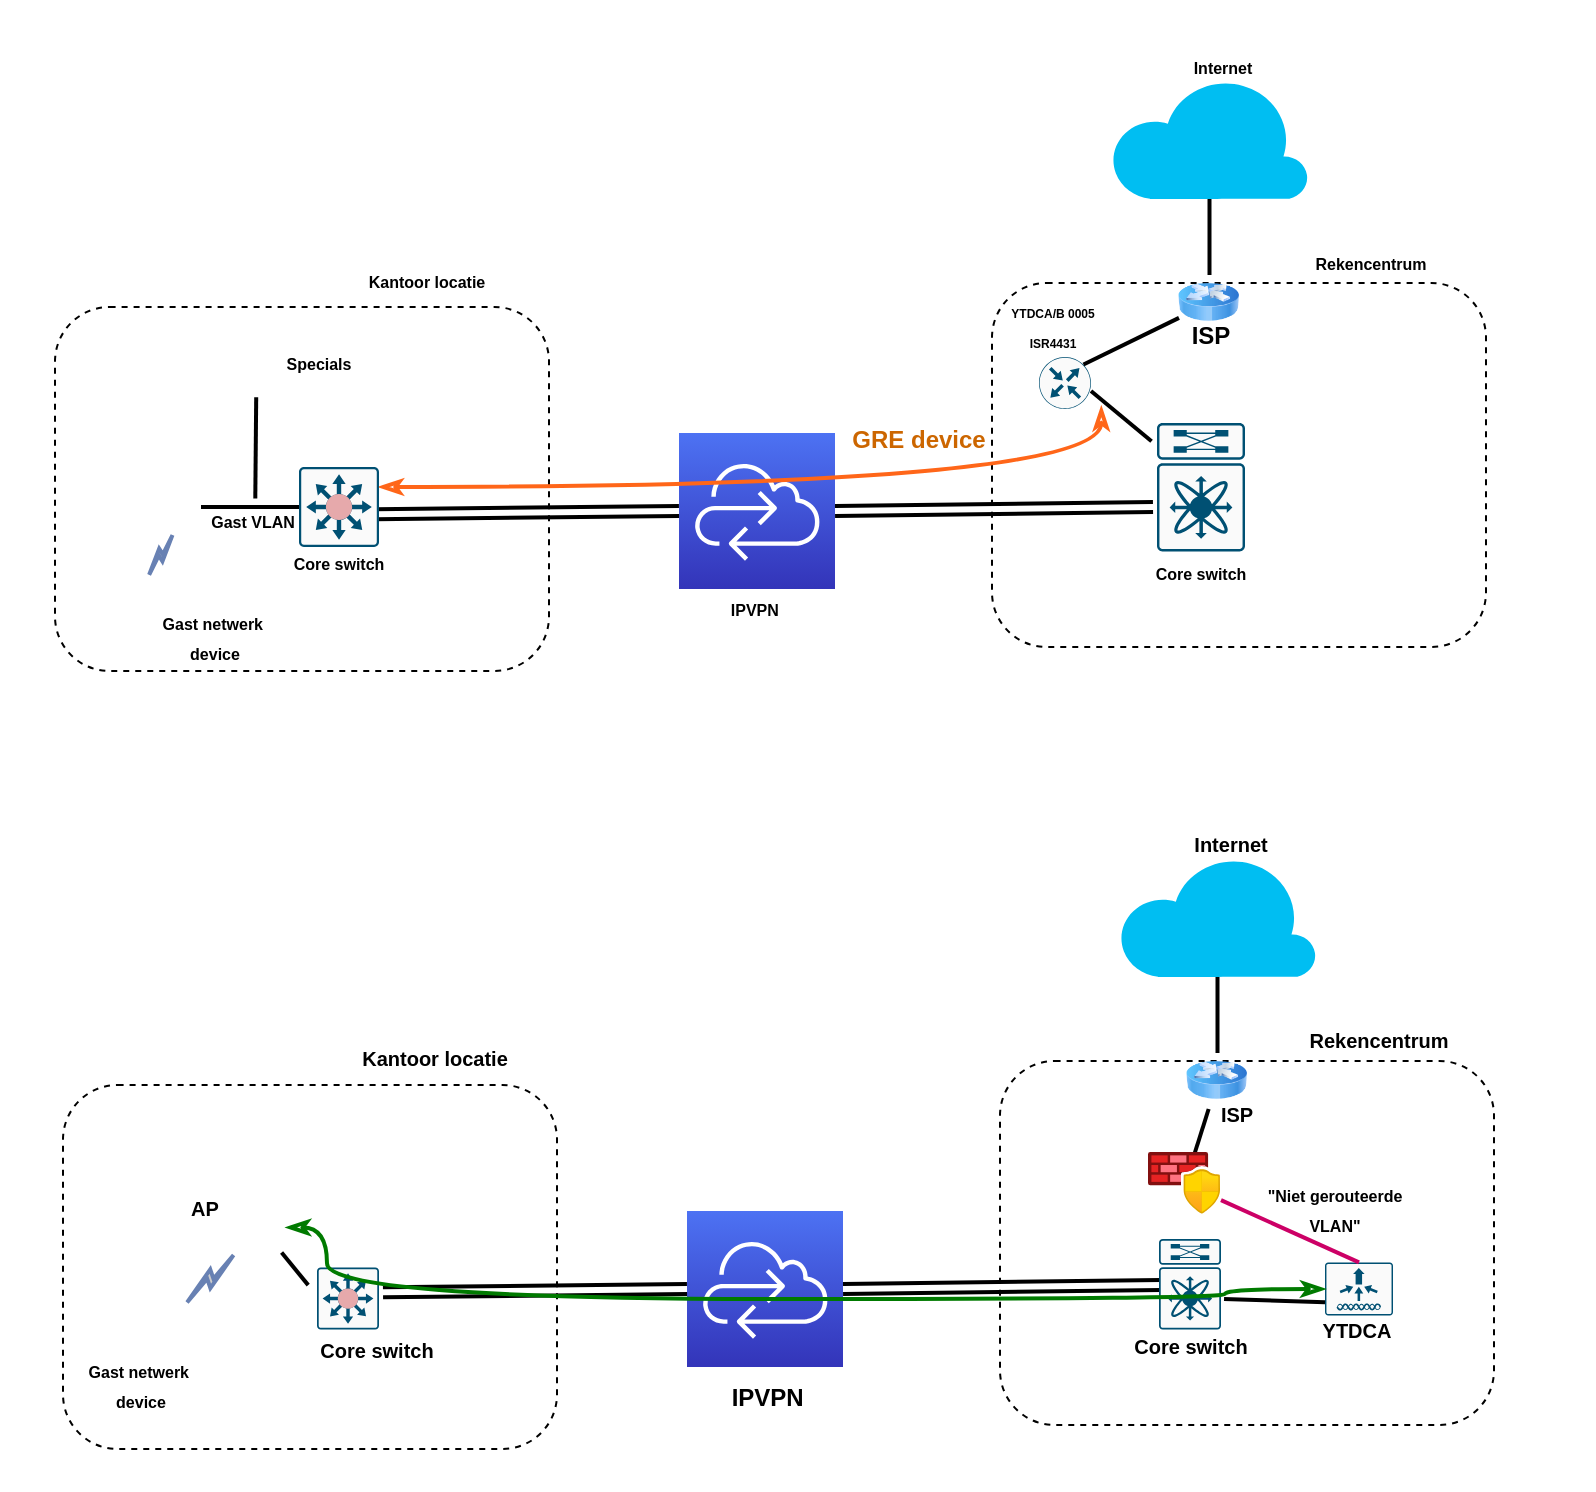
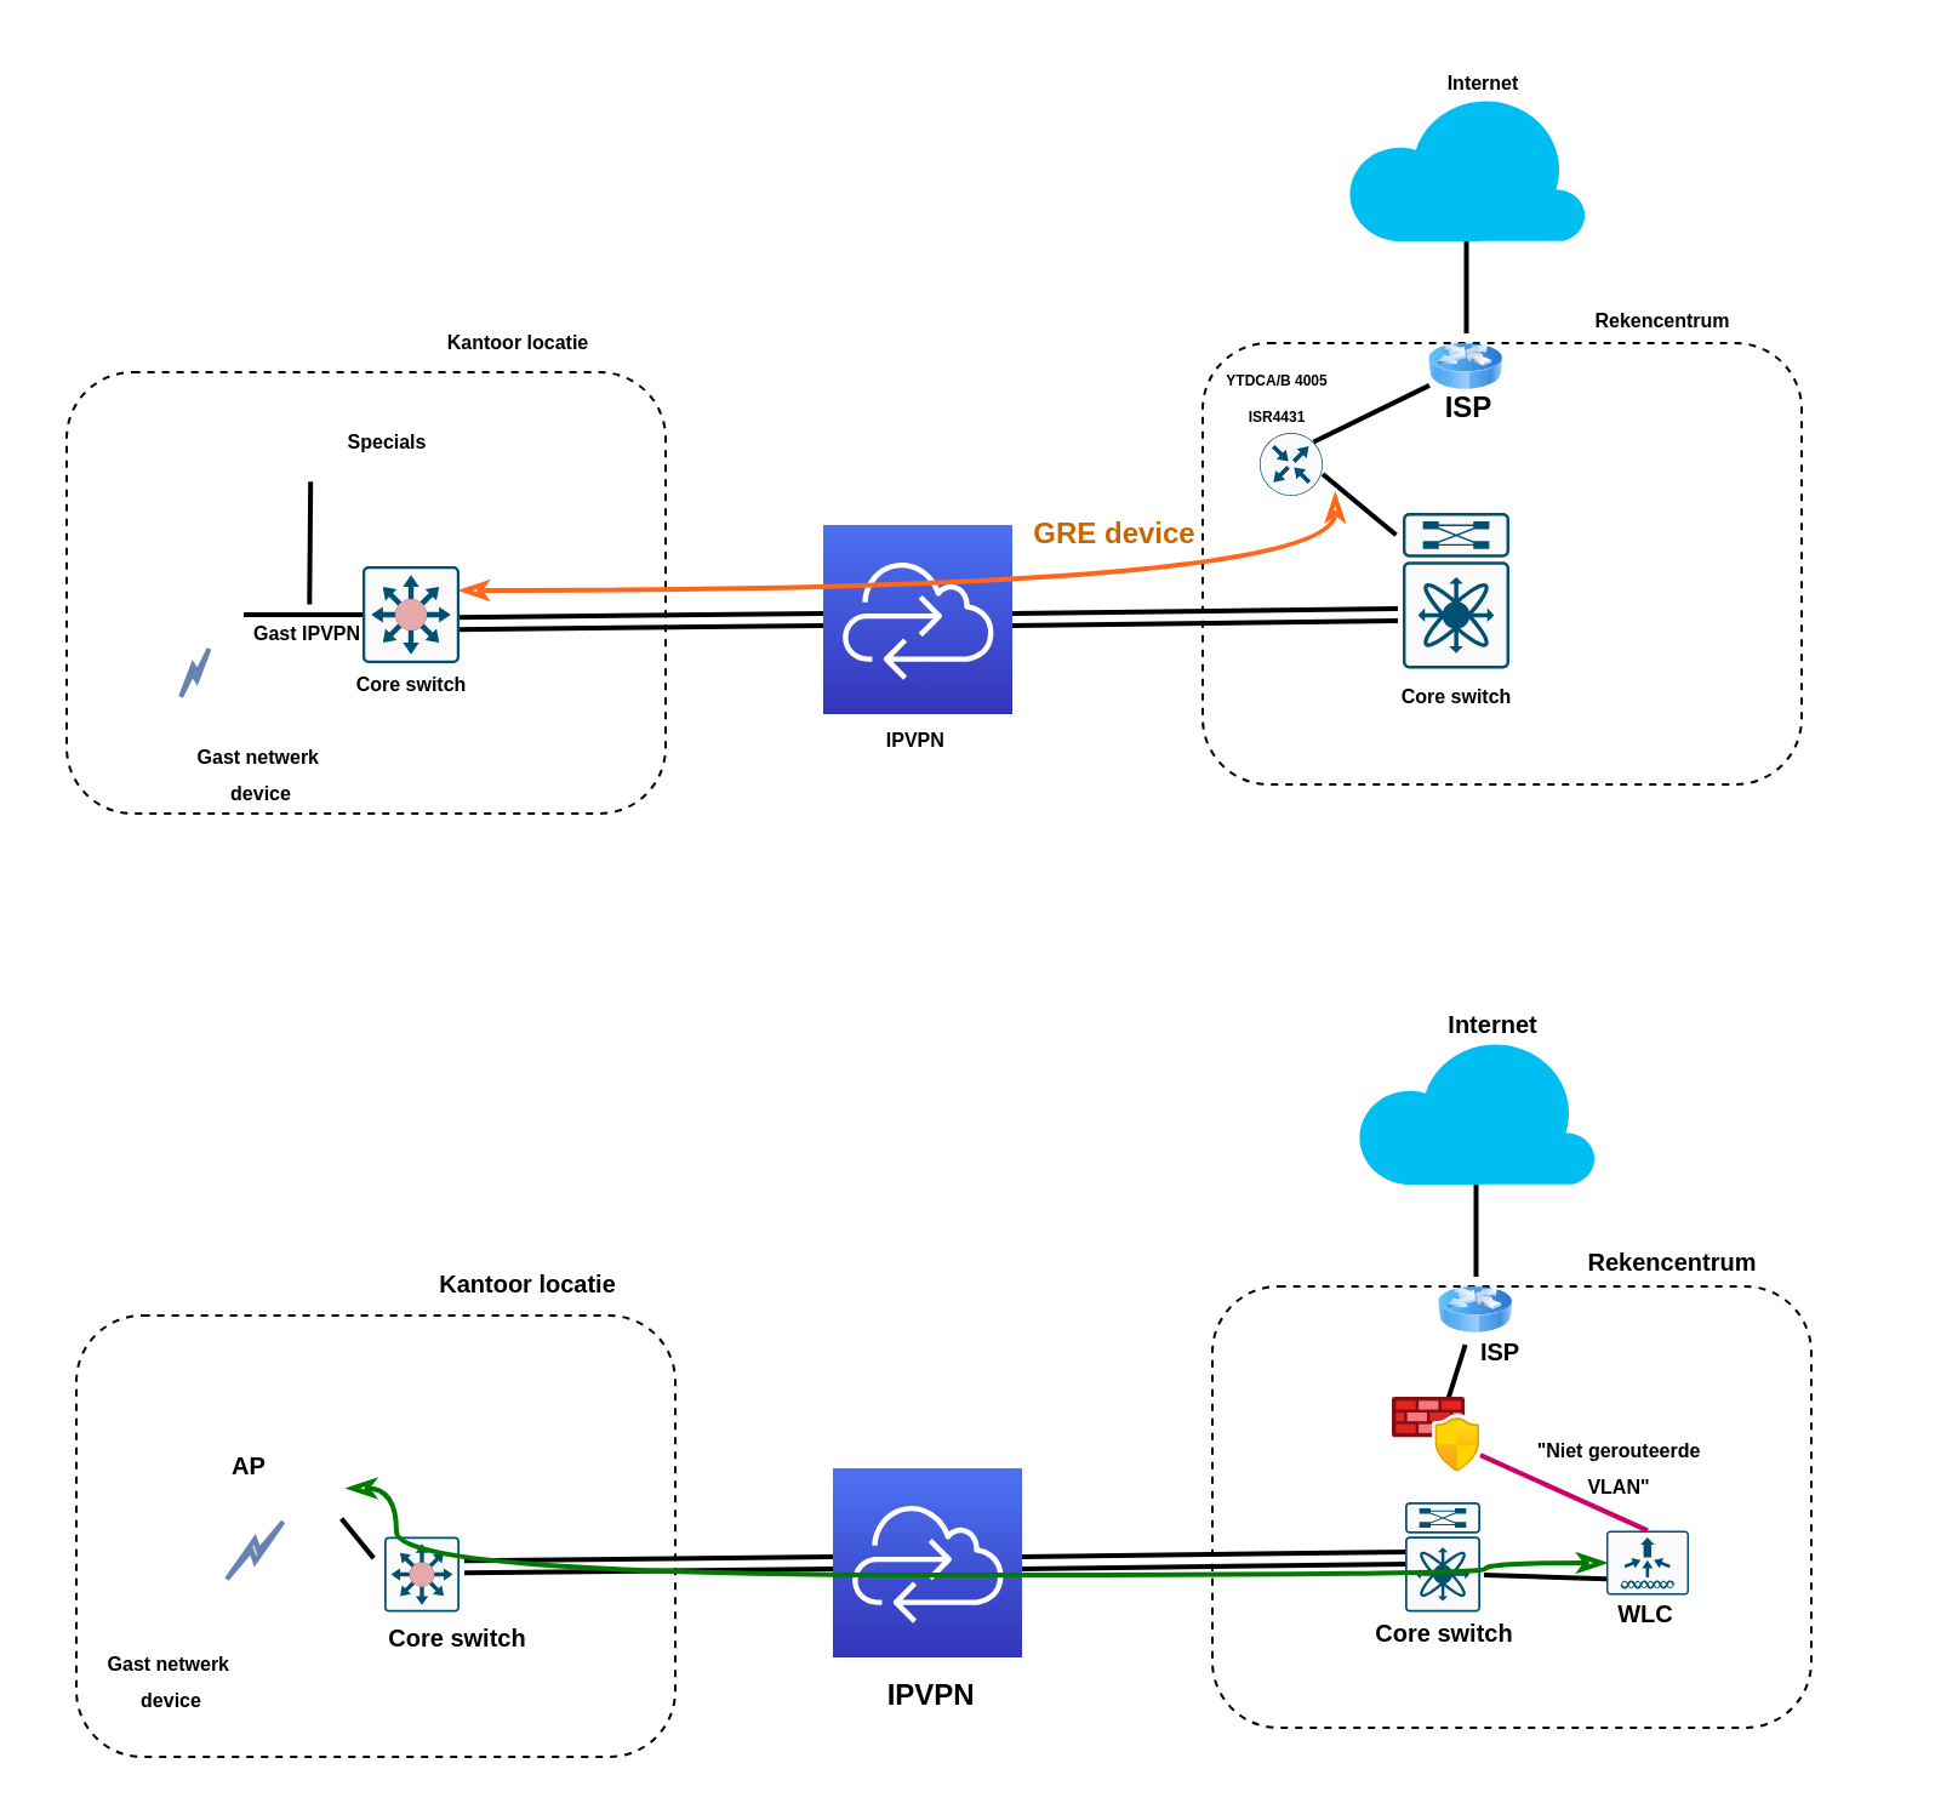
- <mxCell id="20" value="&lt;font style=&quot;font-size: 6px;&quot;&gt;&lt;b style=&quot;&quot;&gt;YTDCA/B 0005&lt;br&gt;ISR4431&lt;/b&gt;&lt;/font&gt;" style="text;html=1;resizable=0;autosize=1;align=center;verticalAlign=middle;points=[];fillColor=none;strokeColor=none;rounded=0;dashed=1;" parent="1" vertex="1"><mxGeometry x="495.5" y="141" width="60" height="41" as="geometry" /></mxCell>
+ <mxCell id="20" value="&lt;font style=&quot;font-size: 6px;&quot;&gt;&lt;b style=&quot;&quot;&gt;YTDCA/B 4005&lt;br&gt;ISR4431&lt;/b&gt;&lt;/font&gt;" style="text;html=1;resizable=0;autosize=1;align=center;verticalAlign=middle;points=[];fillColor=none;strokeColor=none;rounded=0;dashed=1;" parent="1" vertex="1"><mxGeometry x="495.5" y="141" width="60" height="41" as="geometry" /></mxCell>
- <mxCell id="71" value="&lt;b&gt;&lt;font style=&quot;font-size: 8px;&quot;&gt;Gast VLAN&lt;/font&gt;&lt;/b&gt;" style="text;html=1;resizable=0;autosize=1;align=center;verticalAlign=middle;points=[];fillColor=none;strokeColor=none;rounded=0;dashed=1;" vertex="1" parent="1"><mxGeometry x="96" y="247" width="60" height="26" as="geometry" /></mxCell>
+ <mxCell id="71" value="&lt;b&gt;&lt;font style=&quot;font-size: 8px;&quot;&gt;Gast IPVPN&lt;/font&gt;&lt;/b&gt;" style="text;html=1;resizable=0;autosize=1;align=center;verticalAlign=middle;points=[];fillColor=none;strokeColor=none;rounded=0;dashed=1;" vertex="1" parent="1"><mxGeometry x="96" y="247" width="60" height="26" as="geometry" /></mxCell>
- <mxCell id="43" value="&lt;b style=&quot;&quot;&gt;&lt;font style=&quot;font-size: 10px;&quot;&gt;YTDCA&lt;/font&gt;&lt;/b&gt;" style="text;html=1;resizable=0;autosize=1;align=center;verticalAlign=middle;points=[];fillColor=none;strokeColor=none;rounded=0;dashed=1;" parent="1" vertex="1"><mxGeometry x="657.75" y="652" width="41" height="26" as="geometry" /></mxCell>
+ <mxCell id="43" value="&lt;b style=&quot;&quot;&gt;&lt;font style=&quot;font-size: 10px;&quot;&gt;WLC&lt;/font&gt;&lt;/b&gt;" style="text;html=1;resizable=0;autosize=1;align=center;verticalAlign=middle;points=[];fillColor=none;strokeColor=none;rounded=0;dashed=1;" parent="1" vertex="1"><mxGeometry x="657.75" y="652" width="41" height="26" as="geometry" /></mxCell>
